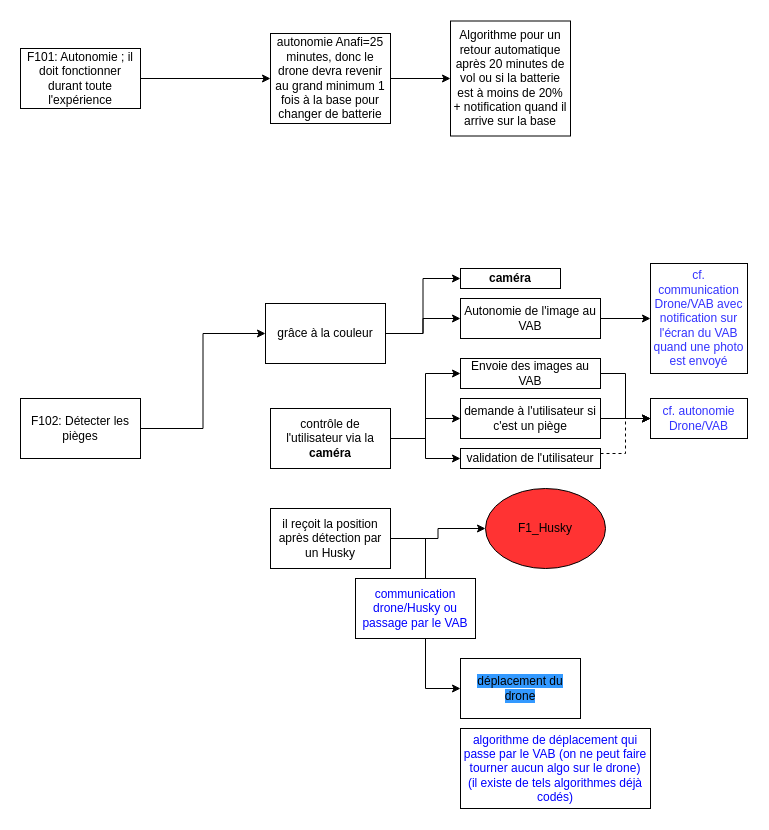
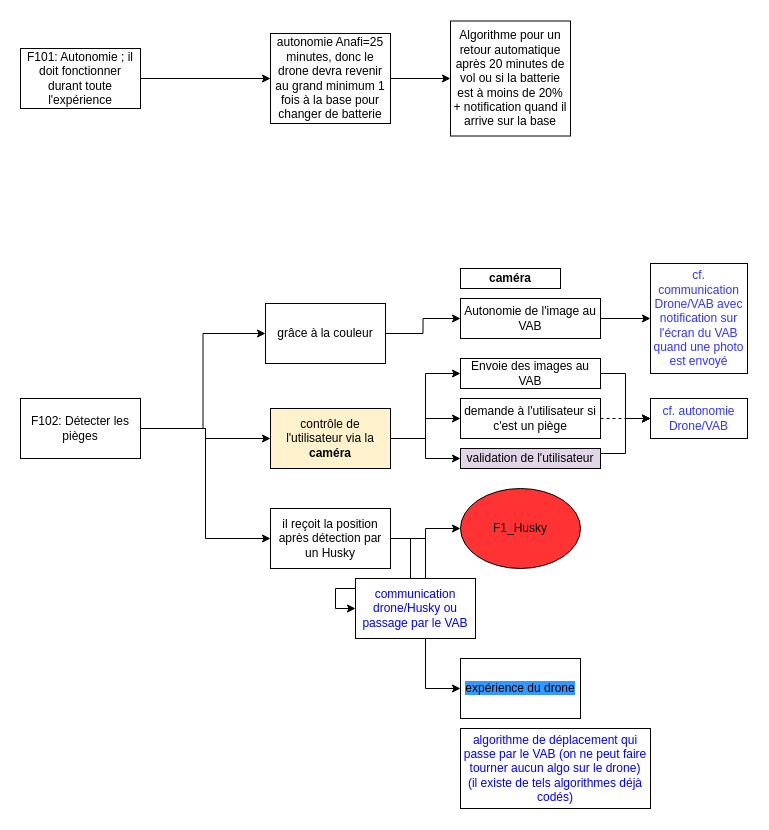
- <mxCell id="6" style="edgeStyle=orthogonalEdgeStyle;rounded=0;orthogonalLoop=1;jettySize=auto;html=1;exitX=1;exitY=0.5;exitDx=0;exitDy=0;entryX=0;entryY=0.5;entryDx=0;entryDy=0;fontColor=#000000;" parent="1" source="8" target="23" edge="1"><mxGeometry relative="1" as="geometry" /></mxCell>
- <mxCell id="18" style="edgeStyle=orthogonalEdgeStyle;rounded=0;orthogonalLoop=1;jettySize=auto;html=1;exitX=1;exitY=0.5;exitDx=0;exitDy=0;entryX=0;entryY=0.5;entryDx=0;entryDy=0;fontColor=#3333FF;" parent="1" source="19" target="22" edge="1"><mxGeometry relative="1" as="geometry" /></mxCell>
+ <mxCell id="18" style="edgeStyle=orthogonalEdgeStyle;rounded=0;orthogonalLoop=1;jettySize=auto;html=1;exitX=1;exitY=0.5;exitDx=0;exitDy=0;entryX=0;entryY=0.5;entryDx=0;entryDy=0;fontColor=#3333FF;dashed=1;" parent="1" source="19" target="22" edge="1"><mxGeometry relative="1" as="geometry" /></mxCell>
+ <mxCell id="3" style="edgeStyle=orthogonalEdgeStyle;rounded=0;orthogonalLoop=1;jettySize=auto;html=1;exitX=1;exitY=0.5;exitDx=0;exitDy=0;entryX=0;entryY=0.5;entryDx=0;entryDy=0;" parent="1" source="5" target="12" edge="1"><mxGeometry relative="1" as="geometry" /></mxCell>
- <mxCell id="12" value="contrôle de l'utilisateur via la &lt;b&gt;caméra&lt;/b&gt;" style="rounded=0;whiteSpace=wrap;html=1;" parent="1" vertex="1"><mxGeometry x="270" y="408" width="120" height="60" as="geometry" /></mxCell>
+ <mxCell id="12" value="contrôle de l'utilisateur via la &lt;b&gt;caméra&lt;/b&gt;" style="rounded=0;whiteSpace=wrap;html=1;fillColor=#fff2cc;" parent="1" vertex="1"><mxGeometry x="270" y="408" width="120" height="60" as="geometry" /></mxCell>
- <mxCell id="20" style="edgeStyle=orthogonalEdgeStyle;rounded=0;orthogonalLoop=1;jettySize=auto;html=1;exitX=1;exitY=0.25;exitDx=0;exitDy=0;entryX=0;entryY=0.5;entryDx=0;entryDy=0;dashed=1;" parent="1" source="21" target="22" edge="1"><mxGeometry relative="1" as="geometry" /></mxCell>
+ <mxCell id="20" style="edgeStyle=orthogonalEdgeStyle;rounded=0;orthogonalLoop=1;jettySize=auto;html=1;exitX=1;exitY=0.25;exitDx=0;exitDy=0;entryX=0;entryY=0.5;entryDx=0;entryDy=0;" parent="1" source="21" target="22" edge="1"><mxGeometry relative="1" as="geometry" /></mxCell>
- <mxCell id="21" value="validation de l'utilisateur" style="rounded=0;whiteSpace=wrap;html=1;labelBackgroundColor=none;fontColor=#000000;fillColor=#FFFFFF;" parent="1" vertex="1"><mxGeometry x="460" y="448" width="140" height="20" as="geometry" /></mxCell>
+ <mxCell id="21" value="validation de l'utilisateur" style="rounded=0;whiteSpace=wrap;html=1;labelBackgroundColor=none;fontColor=#000000;fillColor=#e1d5e7;" parent="1" vertex="1"><mxGeometry x="460" y="448" width="140" height="20" as="geometry" /></mxCell>
+ <mxCell id="4" style="edgeStyle=orthogonalEdgeStyle;rounded=0;orthogonalLoop=1;jettySize=auto;html=1;exitX=1;exitY=0.5;exitDx=0;exitDy=0;entryX=0;entryY=0.5;entryDx=0;entryDy=0;" parent="1" source="5" target="16" edge="1"><mxGeometry relative="1" as="geometry" /></mxCell>
- <mxCell id="17" value="F1_Husky" style="ellipse;whiteSpace=wrap;html=1;fillColor=#FF3333;" parent="1" vertex="1"><mxGeometry x="485" y="488" width="120" height="80" as="geometry" /></mxCell>
+ <mxCell id="17" value="F1_Husky" style="ellipse;whiteSpace=wrap;html=1;fillColor=#FF3333;" parent="1" vertex="1"><mxGeometry x="460" y="488" width="120" height="80" as="geometry" /></mxCell>
+ <mxCell id="14" style="edgeStyle=orthogonalEdgeStyle;rounded=0;orthogonalLoop=1;jettySize=auto;html=1;exitX=1;exitY=0.5;exitDx=0;exitDy=0;entryX=0;entryY=0.5;entryDx=0;entryDy=0;fontColor=#0000FF;" parent="1" source="16" target="26" edge="1"><mxGeometry relative="1" as="geometry" /></mxCell>
- <mxCell id="27" value="&lt;font color=&quot;#000000&quot; style=&quot;background-color: rgb(51 , 153 , 255)&quot;&gt;déplacement du drone&lt;/font&gt;" style="rounded=0;whiteSpace=wrap;html=1;labelBackgroundColor=none;fontColor=#0000FF;fillColor=#FFFFFF;" parent="1" vertex="1"><mxGeometry x="460" y="658" width="120" height="60" as="geometry" /></mxCell>
+ <mxCell id="27" value="&lt;font color=&quot;#000000&quot; style=&quot;background-color: rgb(51 , 153 , 255)&quot;&gt;expérience du drone&lt;/font&gt;" style="rounded=0;whiteSpace=wrap;html=1;labelBackgroundColor=none;fontColor=#0000FF;fillColor=#FFFFFF;" parent="1" vertex="1"><mxGeometry x="460" y="658" width="120" height="60" as="geometry" /></mxCell>
